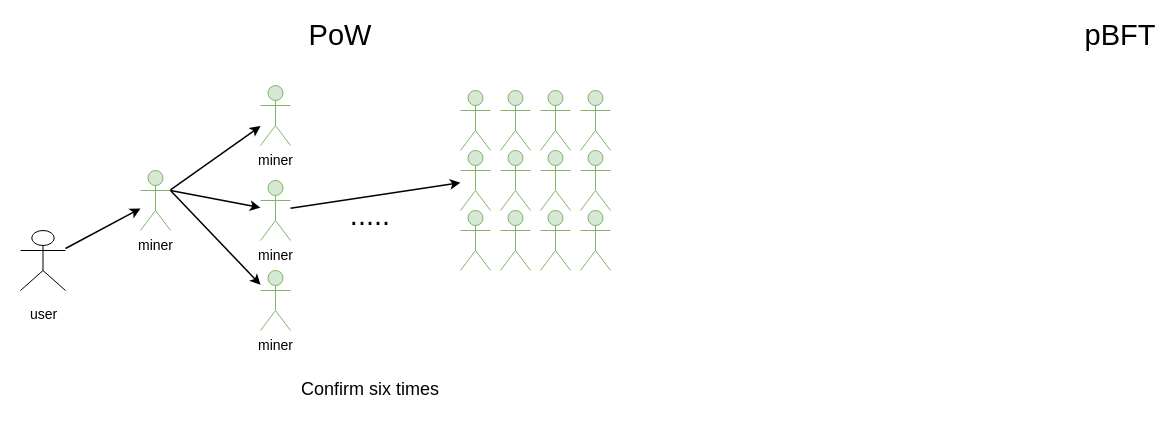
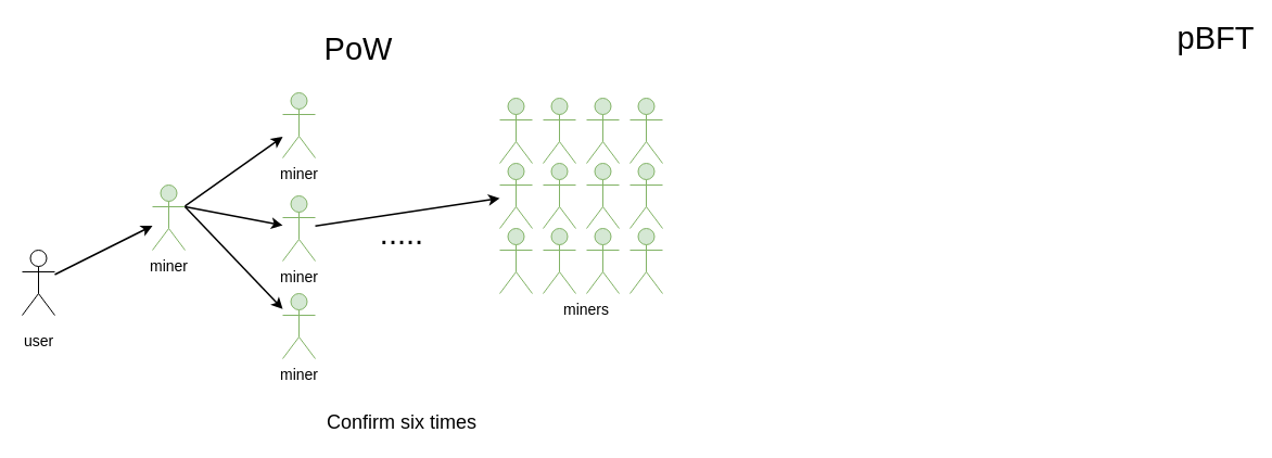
- <mxCell id="26" value="PoW" style="text;html=1;strokeColor=none;fillColor=none;align=center;verticalAlign=middle;whiteSpace=wrap;rounded=0;fontSize=29;" vertex="1" parent="1"><mxGeometry y="20" width="60" height="30" as="geometry" x="310" /></mxCell>
+ <mxCell id="26" value="PoW" style="text;html=1;strokeColor=none;fillColor=none;align=center;verticalAlign=middle;whiteSpace=wrap;rounded=0;fontSize=29;" vertex="1" parent="1"><mxGeometry x="300" y="30" width="60" height="30" as="geometry" /></mxCell>
- <mxCell id="2" value="&lt;font style=&quot;font-size: 14px;&quot;&gt;user&lt;/font&gt;" style="shape=umlActor;verticalLabelPosition=bottom;verticalAlign=top;html=1;outlineConnect=0;fontSize=24;" vertex="1" parent="1"><mxGeometry x="20" y="230" width="45" height="60" as="geometry" /></mxCell>
+ <mxCell id="2" value="&lt;font style=&quot;font-size: 14px;&quot;&gt;user&lt;/font&gt;" style="shape=umlActor;verticalLabelPosition=bottom;verticalAlign=top;html=1;outlineConnect=0;fontSize=24;" vertex="1" parent="1"><mxGeometry x="20" y="230" width="30" height="60" as="geometry" /></mxCell>
+ <mxCell id="19" value="miners" style="text;html=1;strokeColor=none;fillColor=none;align=center;verticalAlign=middle;whiteSpace=wrap;rounded=0;fontSize=14;" vertex="1" parent="1"><mxGeometry x="510" y="270" width="60" height="30" as="geometry" /></mxCell>
